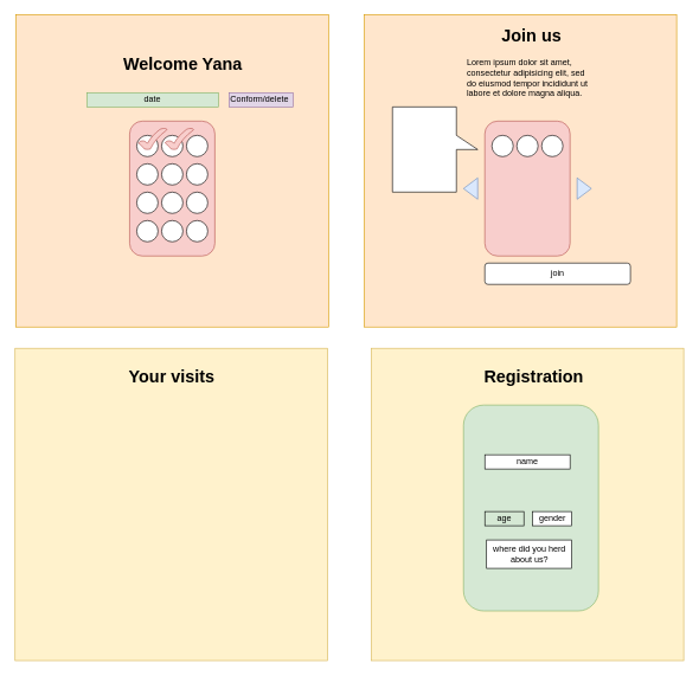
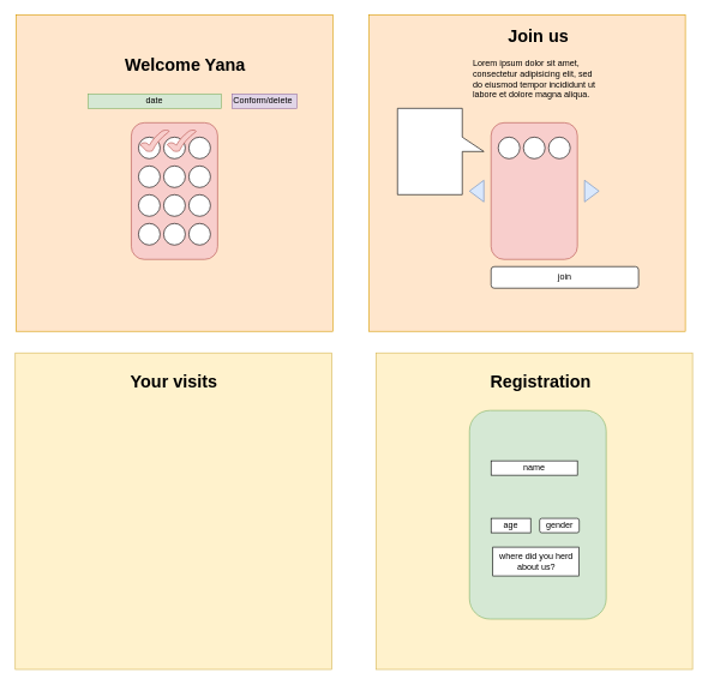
- <mxCell id="21" value="age" style="rounded=0;whiteSpace=wrap;html=1;fillColor=#d5e8d4;" vertex="1" parent="1"><mxGeometry x="682" y="720" width="55" height="20" as="geometry" /></mxCell>
+ <mxCell id="21" value="age" style="rounded=0;whiteSpace=wrap;html=1;" vertex="1" parent="1"><mxGeometry x="682" y="720" width="55" height="20" as="geometry" /></mxCell>
- <mxCell id="22" value="gender" style="rounded=0;whiteSpace=wrap;html=1;" vertex="1" parent="1"><mxGeometry x="749.5" y="720" width="55" height="20" as="geometry" /></mxCell>
+ <mxCell id="22" value="gender" style="whiteSpace=wrap;html=1;rounded=1;" vertex="1" parent="1"><mxGeometry x="749.5" y="720" width="55" height="20" as="geometry" /></mxCell>
